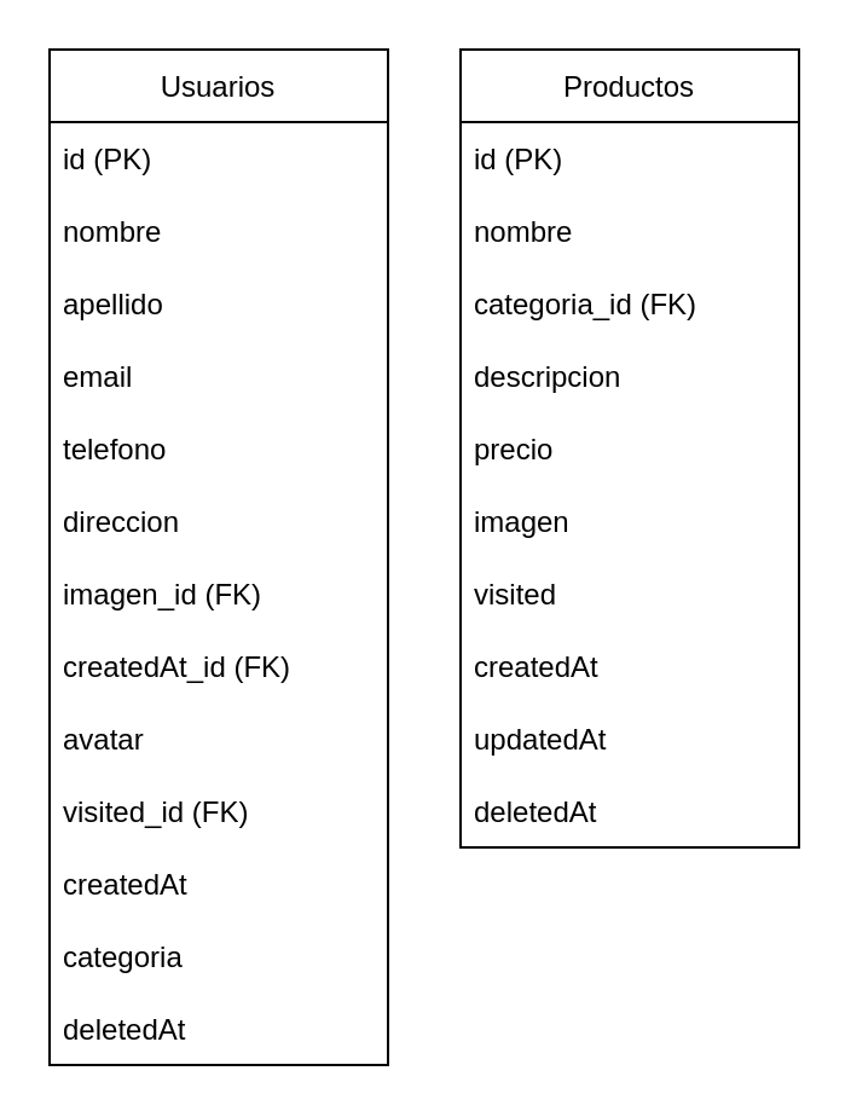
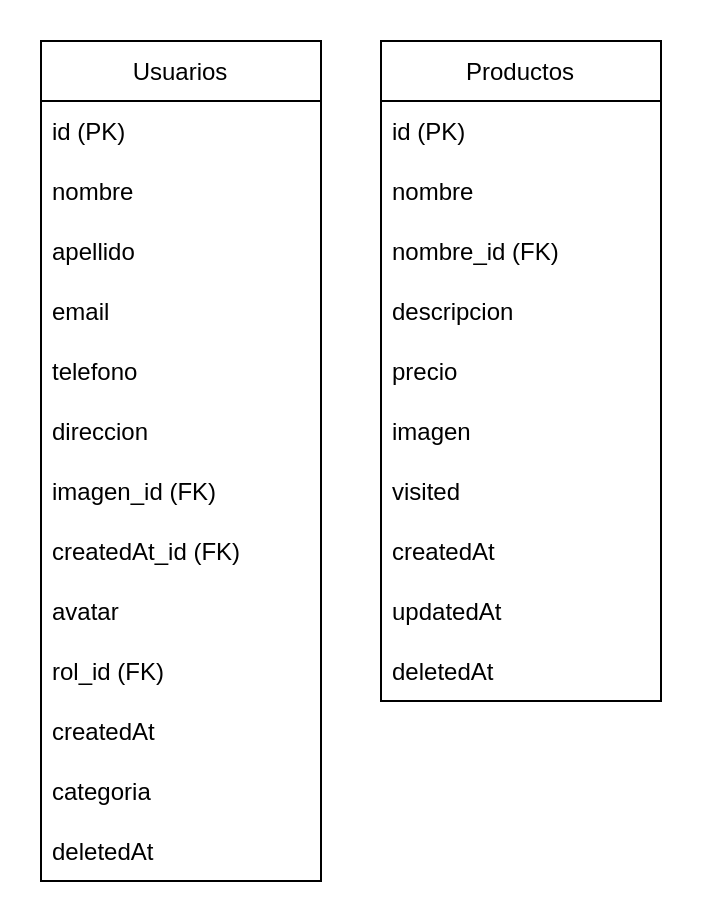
- <mxCell id="19" value="categoria_id (FK)" style="text;strokeColor=none;fillColor=none;align=left;verticalAlign=middle;spacingLeft=4;spacingRight=4;overflow=hidden;points=[[0,0.5],[1,0.5]];portConstraint=eastwest;rotatable=0;" vertex="1" parent="16"><mxGeometry y="90" width="140" height="30" as="geometry" /></mxCell>
+ <mxCell id="19" value="nombre_id (FK)" style="text;strokeColor=none;fillColor=none;align=left;verticalAlign=middle;spacingLeft=4;spacingRight=4;overflow=hidden;points=[[0,0.5],[1,0.5]];portConstraint=eastwest;rotatable=0;" vertex="1" parent="16"><mxGeometry y="90" width="140" height="30" as="geometry" /></mxCell>
- <mxCell id="12" value="visited_id (FK)" style="text;strokeColor=none;fillColor=none;align=left;verticalAlign=middle;spacingLeft=4;spacingRight=4;overflow=hidden;points=[[0,0.5],[1,0.5]];portConstraint=eastwest;rotatable=0;" vertex="1" parent="2"><mxGeometry y="300" width="140" height="30" as="geometry" /></mxCell>
+ <mxCell id="12" value="rol_id (FK)" style="text;strokeColor=none;fillColor=none;align=left;verticalAlign=middle;spacingLeft=4;spacingRight=4;overflow=hidden;points=[[0,0.5],[1,0.5]];portConstraint=eastwest;rotatable=0;" vertex="1" parent="2"><mxGeometry y="300" width="140" height="30" as="geometry" /></mxCell>
